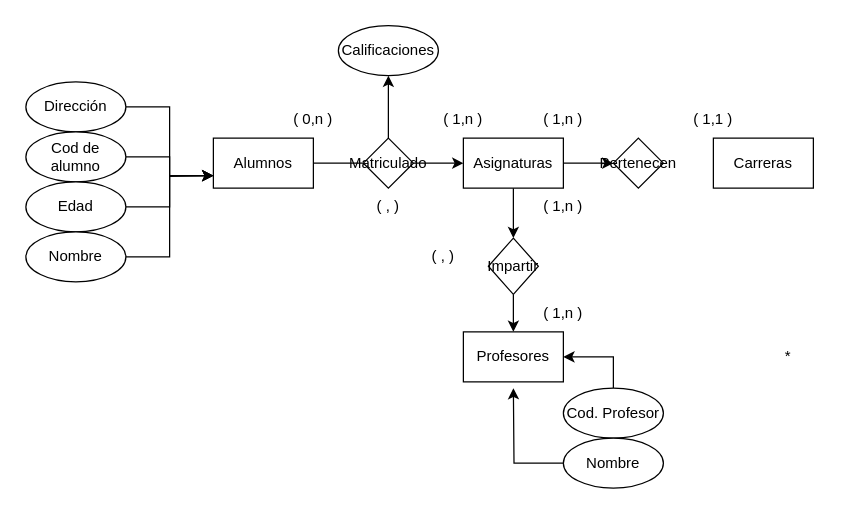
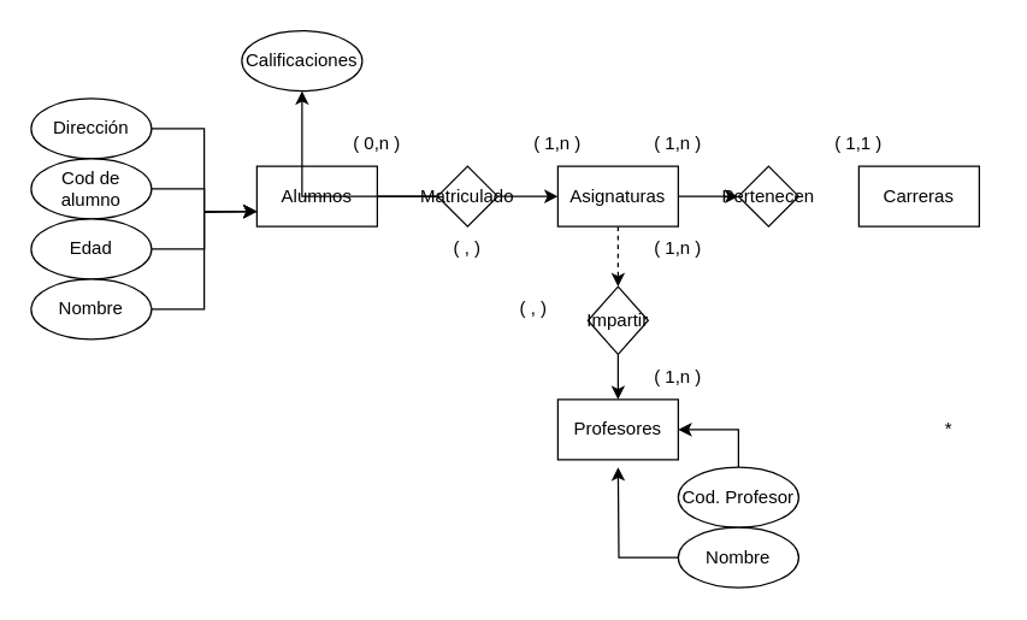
- <mxCell id="11" value="&lt;span&gt;Calificaciones&lt;/span&gt;" style="ellipse;whiteSpace=wrap;html=1;" vertex="1" parent="1"><mxGeometry x="270" y="20" width="80" height="40" as="geometry" /></mxCell>
+ <mxCell id="11" value="&lt;span&gt;Calificaciones&lt;/span&gt;" style="ellipse;whiteSpace=wrap;html=1;" vertex="1" parent="1"><mxGeometry x="160" y="20" width="80" height="40" as="geometry" /></mxCell>
- <mxCell id="7" style="edgeStyle=orthogonalEdgeStyle;rounded=0;orthogonalLoop=1;jettySize=auto;html=1;" edge="1" parent="1" source="8" target="3"><mxGeometry relative="1" as="geometry" /></mxCell>
+ <mxCell id="7" style="edgeStyle=orthogonalEdgeStyle;rounded=0;orthogonalLoop=1;jettySize=auto;html=1;dashed=1;" edge="1" parent="1" source="8" target="3"><mxGeometry relative="1" as="geometry" /></mxCell>
